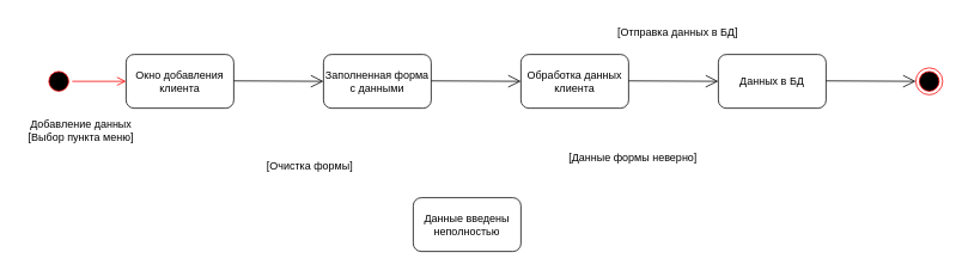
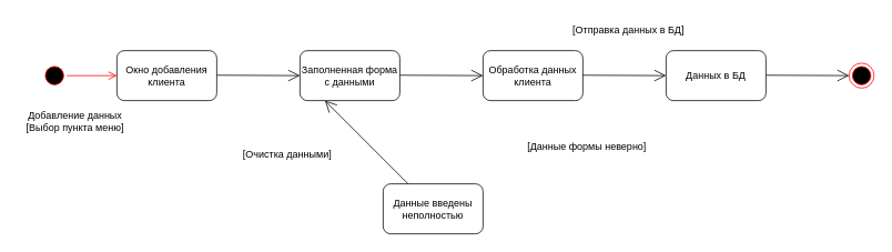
+ <mxCell id="14" value="" style="endArrow=open;endFill=1;endSize=12;html=1;rounded=0;exitX=0.25;exitY=0;exitDx=0;exitDy=0;entryX=0.25;entryY=1;entryDx=0;entryDy=0;" edge="1" parent="1" source="6" target="3"><mxGeometry width="160" relative="1" as="geometry"><mxPoint x="650" y="130" as="sourcePoint" /><mxPoint x="557.692" y="230" as="targetPoint" /></mxGeometry></mxCell>
- <mxCell id="18" value="[Очистка формы]" style="text;html=1;strokeColor=none;fillColor=none;align=center;verticalAlign=middle;whiteSpace=wrap;rounded=0;" vertex="1" parent="1"><mxGeometry x="270" y="170" width="150" height="30" as="geometry" /></mxCell>
+ <mxCell id="18" value="[Очистка данными]" style="text;html=1;strokeColor=none;fillColor=none;align=center;verticalAlign=middle;whiteSpace=wrap;rounded=0;" vertex="1" parent="1"><mxGeometry x="270" y="170" width="150" height="30" as="geometry" /></mxCell>
